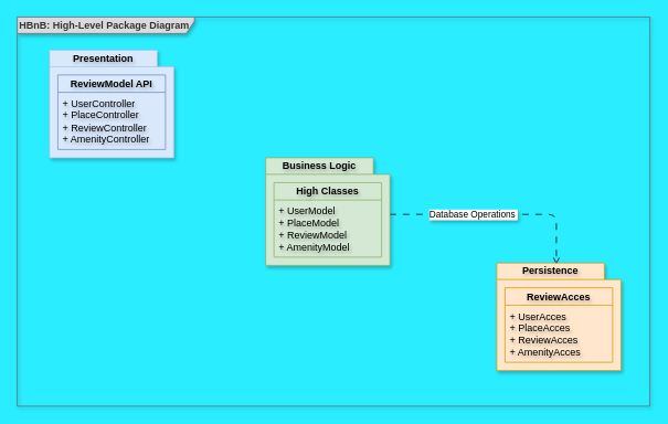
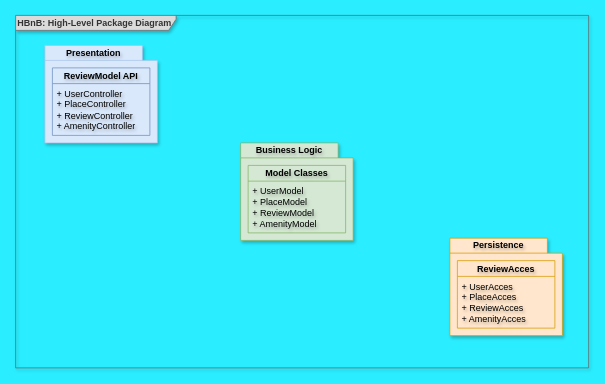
- <mxCell id="9" value="High Classes" style="swimlane;fontStyle=1;align=center;verticalAlign=middle;childLayout=stackLayout;horizontal=1;startSize=21;horizontalStack=0;resizeParent=1;resizeParentMax=0;resizeLast=0;collapsible=0;marginBottom=0;html=1;whiteSpace=wrap;fillColor=#d5e8d4;strokeColor=#82b366;textShadow=1;" vertex="1" parent="8"><mxGeometry x="10" y="30" width="130" height="90" as="geometry" /></mxCell>
+ <mxCell id="9" value="Model Classes" style="swimlane;fontStyle=1;align=center;verticalAlign=middle;childLayout=stackLayout;horizontal=1;startSize=21;horizontalStack=0;resizeParent=1;resizeParentMax=0;resizeLast=0;collapsible=0;marginBottom=0;html=1;whiteSpace=wrap;fillColor=#d5e8d4;strokeColor=#82b366;textShadow=1;" vertex="1" parent="8"><mxGeometry x="10" y="30" width="130" height="90" as="geometry" /></mxCell>
- <mxCell id="6" value="" style="edgeStyle=orthogonalEdgeStyle;rounded=1;orthogonalLoop=1;jettySize=auto;html=1;endArrow=open;endFill=0;curved=0;flowAnimation=1;entryX=0.48;entryY=0.013;entryDx=0;entryDy=0;entryPerimeter=0;exitX=0.987;exitY=0.526;exitDx=0;exitDy=0;exitPerimeter=0;" edge="1" parent="2" source="8" target="11"><mxGeometry relative="1" as="geometry"><mxPoint x="459" y="253" as="sourcePoint" /><mxPoint x="660" y="295" as="targetPoint" /><Array as="points"><mxPoint x="651" y="238" /></Array></mxGeometry></mxCell>
- <mxCell id="7" value="Database Operations&amp;nbsp;" style="edgeLabel;html=1;align=center;verticalAlign=middle;resizable=0;points=[];textShadow=1;" connectable="0" vertex="1" parent="6"><mxGeometry x="-0.083" relative="1" as="geometry"><mxPoint x="-19" as="offset" /></mxGeometry></mxCell>
